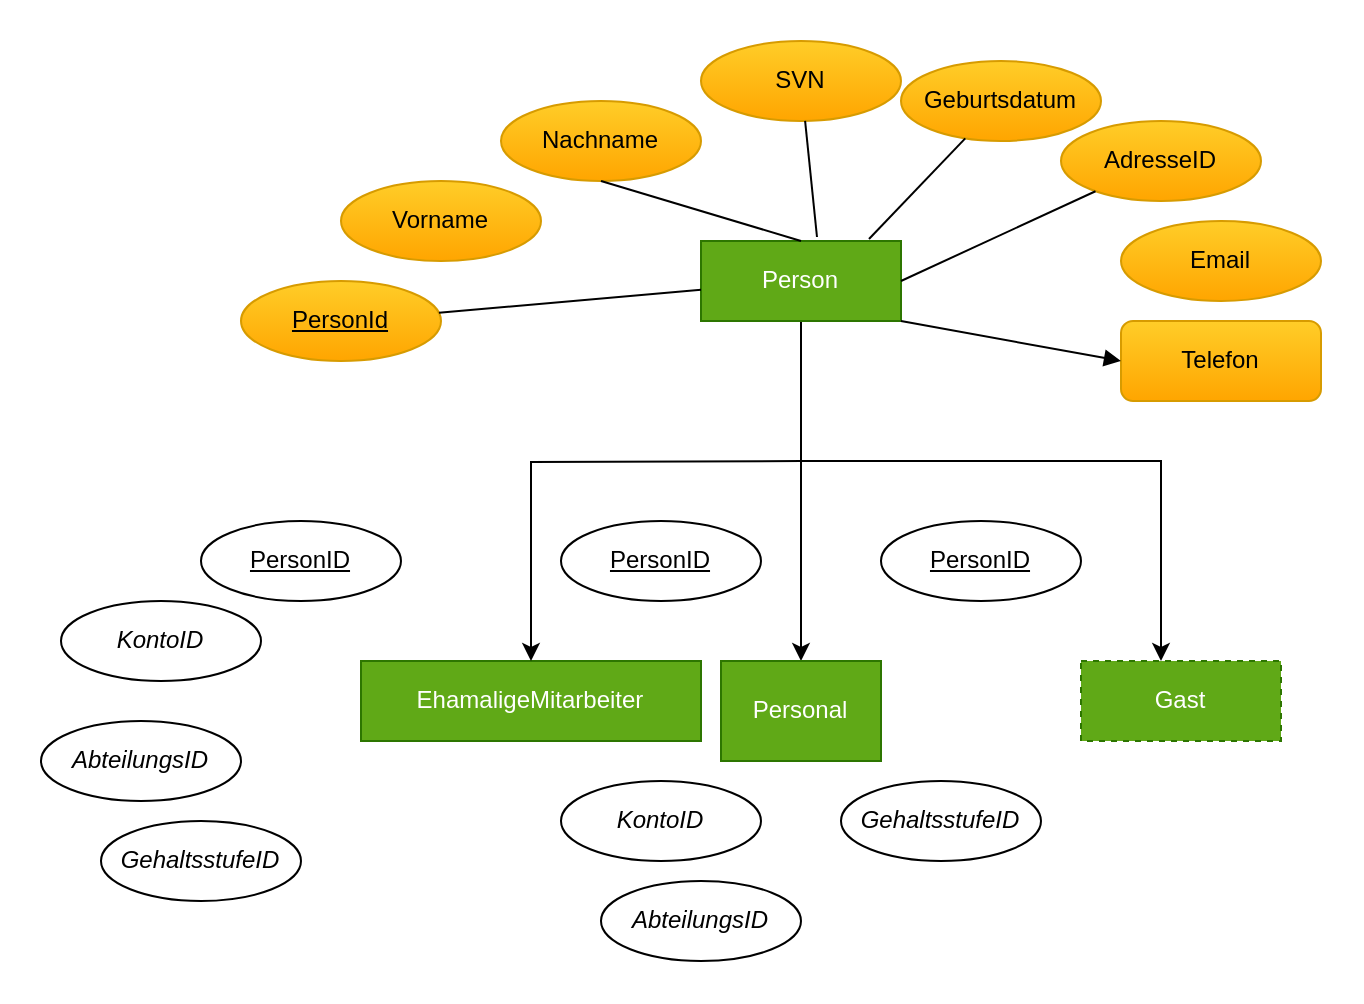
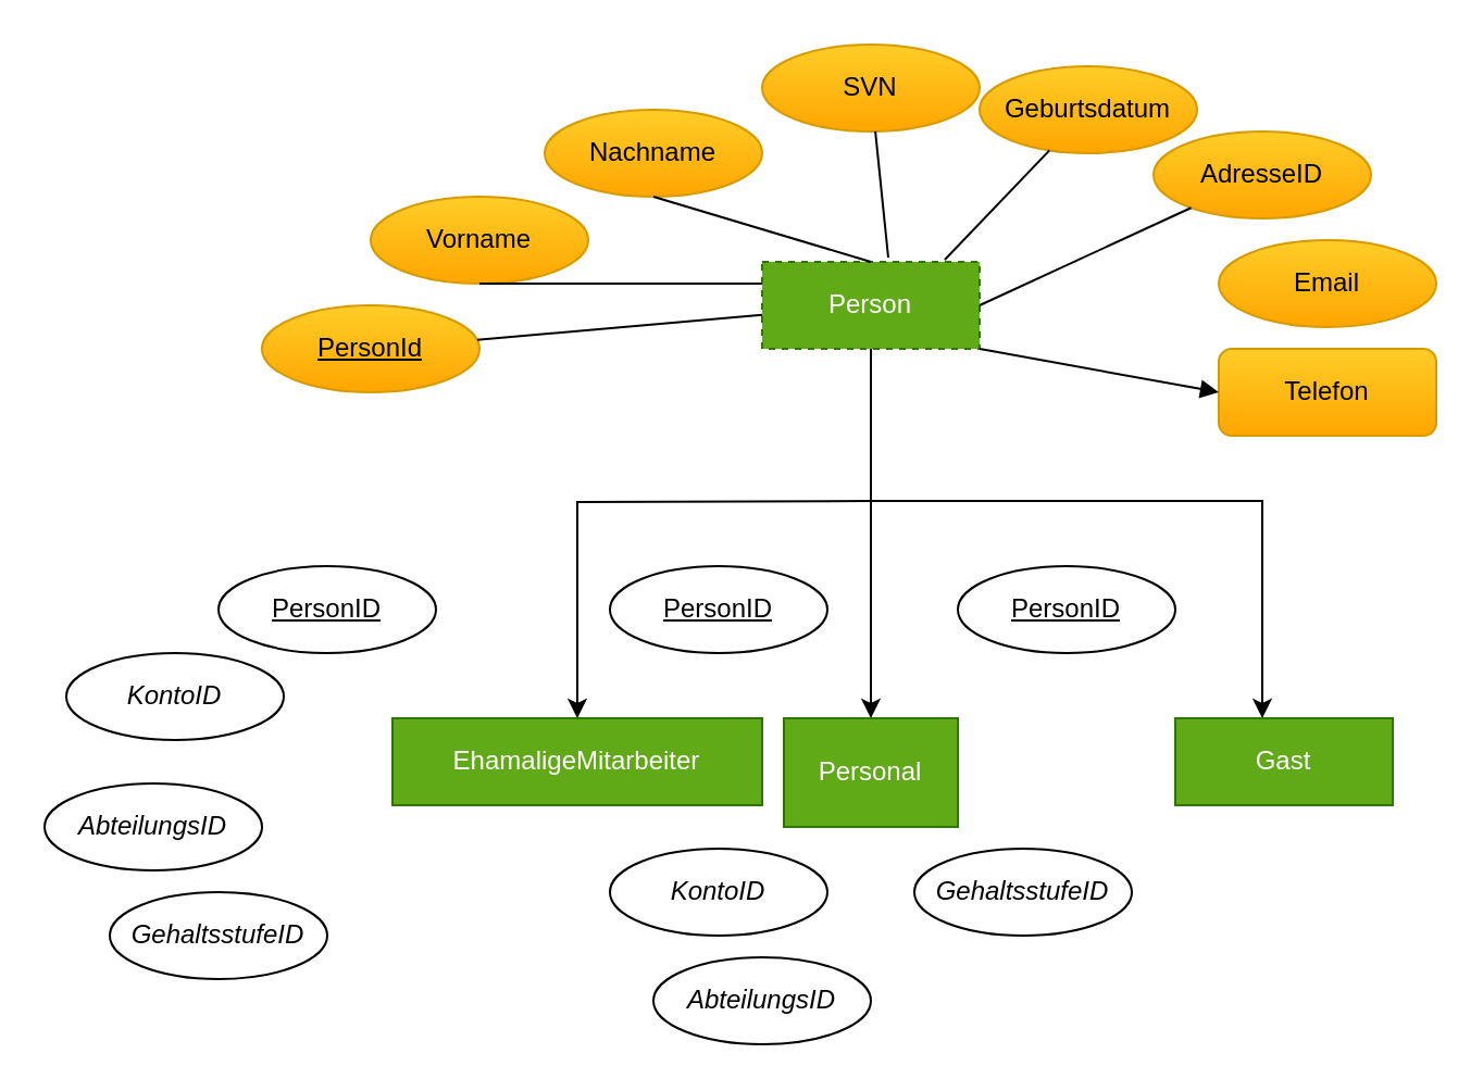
+ <mxCell id="8" value="" style="endArrow=none;html=1;rounded=0;strokeColor=#000000;exitX=0.5;exitY=1;exitDx=0;exitDy=0;entryX=0;entryY=0.25;entryDx=0;entryDy=0;" edge="1" parent="1" source="6" target="4"><mxGeometry relative="1" as="geometry"><mxPoint x="328.673" y="156.385" as="sourcePoint" /><mxPoint x="405" y="200" as="targetPoint" /><Array as="points" /></mxGeometry></mxCell>
- <mxCell id="4" value="Person" style="whiteSpace=wrap;html=1;align=center;fillColor=#60a917;strokeColor=#2D7600;fontColor=#ffffff;" vertex="1" parent="1"><mxGeometry x="350" y="120" width="100" height="40" as="geometry" /></mxCell>
+ <mxCell id="4" value="Person" style="whiteSpace=wrap;html=1;align=center;fillColor=#60a917;strokeColor=#2D7600;fontColor=#ffffff;dashed=1;" vertex="1" parent="1"><mxGeometry x="350" y="120" width="100" height="40" as="geometry" /></mxCell>
- <mxCell id="22" value="Gast" style="whiteSpace=wrap;html=1;align=center;fillColor=#60a917;strokeColor=#2D7600;fontColor=#ffffff;dashed=1;" vertex="1" parent="1"><mxGeometry x="540" y="330" width="100" height="40" as="geometry" /></mxCell>
+ <mxCell id="22" value="Gast" style="whiteSpace=wrap;html=1;align=center;fillColor=#60a917;strokeColor=#2D7600;fontColor=#ffffff;" vertex="1" parent="1"><mxGeometry x="540" y="330" width="100" height="40" as="geometry" /></mxCell>
